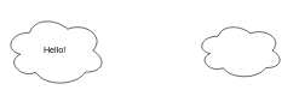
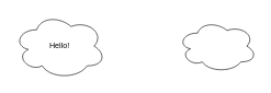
- <mxCell id="2" value="Hello!" style="ellipse;shape=cloud;whiteSpace=wrap;html=1;" vertex="1" parent="1"><mxGeometry x="5" y="20" width="140" height="100" as="geometry" /></mxCell>
+ <mxCell id="2" value="Hello!" style="ellipse;shape=cloud;whiteSpace=wrap;html=1;" vertex="1" parent="1"><mxGeometry x="20" y="20" width="140" height="100" as="geometry" /></mxCell>
